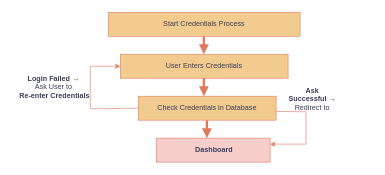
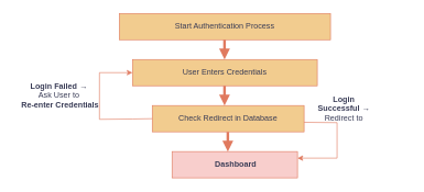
- <mxCell id="2" value="Start Credentials Process" style="rounded=0;whiteSpace=wrap;html=1;fillColor=#F2CC8F;strokeColor=#E07A5F;labelBackgroundColor=none;fontColor=#393C56;" vertex="1" parent="1"><mxGeometry x="180" y="20" width="320" height="40" as="geometry" /></mxCell>
+ <mxCell id="2" value="Start Authentication Process" style="rounded=0;whiteSpace=wrap;html=1;fillColor=#F2CC8F;strokeColor=#E07A5F;labelBackgroundColor=none;fontColor=#393C56;" vertex="1" parent="1"><mxGeometry x="180" y="20" width="320" height="40" as="geometry" /></mxCell>
- <mxCell id="5" value="&lt;strong style=&quot;text-wrap-mode: wrap;&quot; data-end=&quot;418&quot; data-start=&quot;398&quot;&gt;Ask Successful&lt;/strong&gt;&lt;span style=&quot;text-wrap-mode: wrap;&quot;&gt;&amp;nbsp;→ Redirect to&lt;/span&gt;" style="text;html=1;align=center;verticalAlign=middle;resizable=0;points=[];autosize=1;strokeColor=none;fillColor=none;labelBackgroundColor=none;fontColor=#393C56;" vertex="1" parent="1"><mxGeometry x="420" y="150" width="200" height="30" as="geometry" /></mxCell>
+ <mxCell id="5" value="&lt;strong style=&quot;text-wrap-mode: wrap;&quot; data-end=&quot;418&quot; data-start=&quot;398&quot;&gt;Login Successful&lt;/strong&gt;&lt;span style=&quot;text-wrap-mode: wrap;&quot;&gt;&amp;nbsp;→ Redirect to&lt;/span&gt;" style="text;html=1;align=center;verticalAlign=middle;resizable=0;points=[];autosize=1;strokeColor=none;fillColor=none;labelBackgroundColor=none;fontColor=#393C56;" vertex="1" parent="1"><mxGeometry x="420" y="150" width="200" height="30" as="geometry" /></mxCell>
- <mxCell id="4" value="Check Credentials in Database" style="rounded=0;whiteSpace=wrap;html=1;fillColor=#F2CC8F;strokeColor=#E07A5F;labelBackgroundColor=none;fontColor=#393C56;" vertex="1" parent="1"><mxGeometry x="230" y="160" width="230" height="40" as="geometry" /></mxCell>
+ <mxCell id="4" value="Check Redirect in Database" style="rounded=0;whiteSpace=wrap;html=1;fillColor=#F2CC8F;strokeColor=#E07A5F;labelBackgroundColor=none;fontColor=#393C56;" vertex="1" parent="1"><mxGeometry x="230" y="160" width="230" height="40" as="geometry" /></mxCell>
